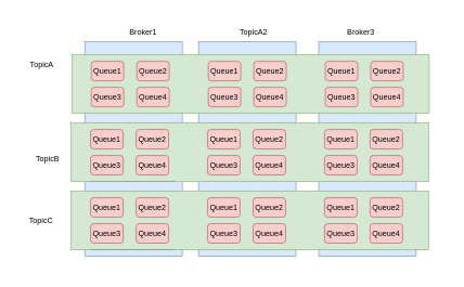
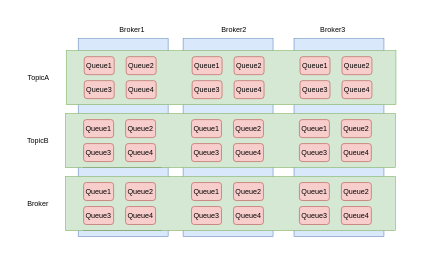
- <mxCell id="4" value="TopicA2" style="text;html=1;align=center;verticalAlign=middle;whiteSpace=wrap;rounded=0;" vertex="1" parent="1"><mxGeometry x="360" y="34" width="60" height="30" as="geometry" /></mxCell>
+ <mxCell id="4" value="Broker2" style="text;html=1;align=center;verticalAlign=middle;whiteSpace=wrap;rounded=0;" vertex="1" parent="1"><mxGeometry x="360" y="34" width="60" height="30" as="geometry" /></mxCell>
- <mxCell id="7" value="TopicA" style="text;html=1;align=center;verticalAlign=middle;whiteSpace=wrap;rounded=0;" vertex="1" parent="1"><mxGeometry x="34" y="84" width="60" height="30" as="geometry" /></mxCell>
+ <mxCell id="7" value="TopicA" style="text;html=1;align=center;verticalAlign=middle;whiteSpace=wrap;rounded=0;" vertex="1" parent="1"><mxGeometry x="34" y="114" width="60" height="30" as="geometry" /></mxCell>
- <mxCell id="29" value="TopicB" style="text;html=1;align=center;verticalAlign=middle;whiteSpace=wrap;rounded=0;" vertex="1" parent="1"><mxGeometry x="43" y="229" width="60" height="30" as="geometry" /></mxCell>
+ <mxCell id="29" value="TopicB" style="text;html=1;align=center;verticalAlign=middle;whiteSpace=wrap;rounded=0;" vertex="1" parent="1"><mxGeometry x="33" y="219" width="60" height="30" as="geometry" /></mxCell>
- <mxCell id="48" value="TopicC" style="text;html=1;align=center;verticalAlign=middle;whiteSpace=wrap;rounded=0;" vertex="1" parent="1"><mxGeometry x="33" y="324" width="60" height="30" as="geometry" /></mxCell>
+ <mxCell id="48" value="Broker" style="text;html=1;align=center;verticalAlign=middle;whiteSpace=wrap;rounded=0;" vertex="1" parent="1"><mxGeometry x="33" y="324" width="60" height="30" as="geometry" /></mxCell>
